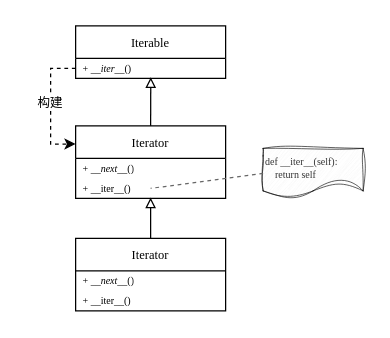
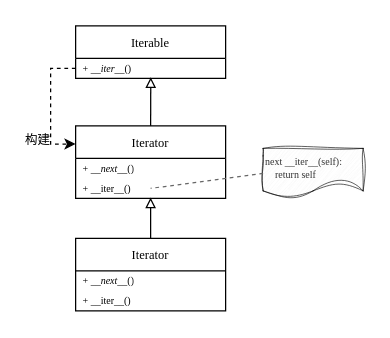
- <mxCell id="11" value="构建" style="text;html=1;align=center;verticalAlign=middle;whiteSpace=wrap;rounded=0;fontFamily=Comic Sans MS;labelBackgroundColor=default;fontSize=10;" parent="1" vertex="1"><mxGeometry x="20" y="61" width="40" height="40" as="geometry" /></mxCell>
+ <mxCell id="11" value="构建" style="text;html=1;align=center;verticalAlign=middle;whiteSpace=wrap;rounded=0;fontFamily=Comic Sans MS;labelBackgroundColor=default;fontSize=10;" parent="1" vertex="1"><mxGeometry x="10" y="91" width="40" height="40" as="geometry" /></mxCell>
- <mxCell id="9" value="def __iter__(self):&lt;div&gt;&amp;nbsp; &amp;nbsp; return self&lt;/div&gt;" style="shape=document;whiteSpace=wrap;html=1;boundedLbl=1;align=left;verticalAlign=top;fontFamily=Comic Sans MS;fontSize=8;fillColor=#f5f5f5;fontColor=#333333;strokeColor=default;sketch=1;curveFitting=1;jiggle=2;strokeWidth=0.5;" parent="1" vertex="1"><mxGeometry x="210" y="118" width="80" height="40" as="geometry" /></mxCell>
+ <mxCell id="9" value="next __iter__(self):&lt;div&gt;&amp;nbsp; &amp;nbsp; return self&lt;/div&gt;" style="shape=document;whiteSpace=wrap;html=1;boundedLbl=1;align=left;verticalAlign=top;fontFamily=Comic Sans MS;fontSize=8;fillColor=#f5f5f5;fontColor=#333333;strokeColor=default;sketch=1;curveFitting=1;jiggle=2;strokeWidth=0.5;" parent="1" vertex="1"><mxGeometry x="210" y="118" width="80" height="40" as="geometry" /></mxCell>
